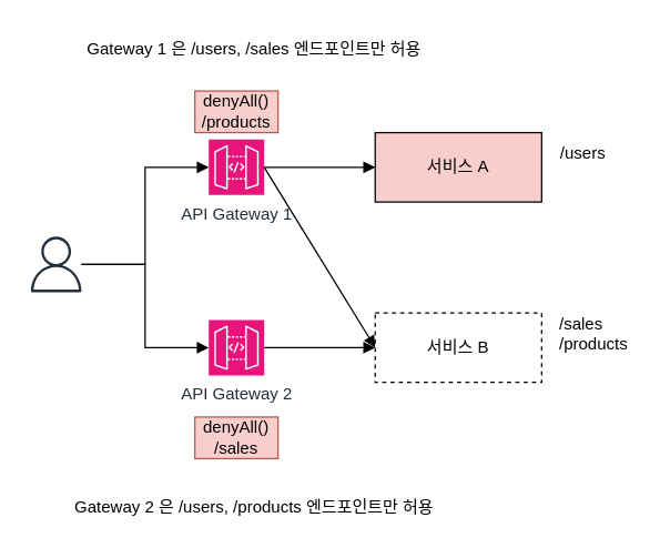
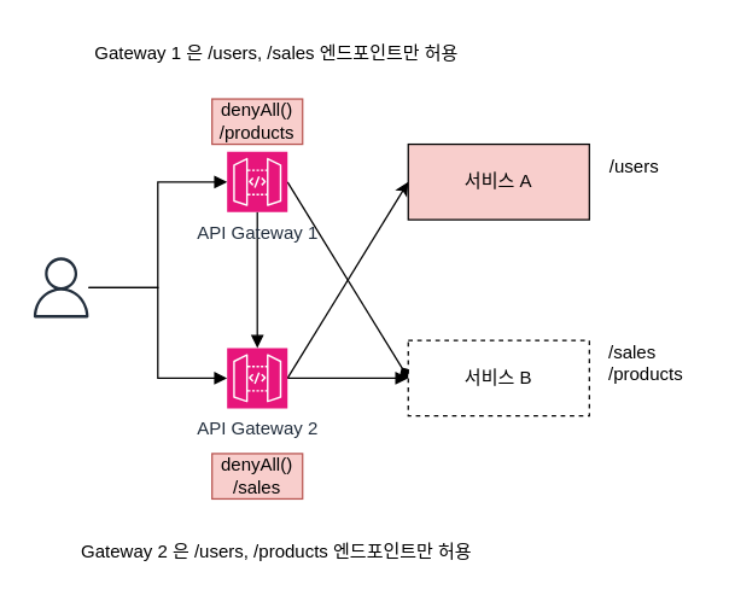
- <mxCell id="6" style="edgeStyle=orthogonalEdgeStyle;rounded=0;orthogonalLoop=1;jettySize=auto;html=1;entryX=0;entryY=0.5;entryDx=0;entryDy=0;endArrow=block;endFill=1;" edge="1" parent="1" source="8" target="9"><mxGeometry relative="1" as="geometry" /></mxCell>
+ <mxCell id="6" style="edgeStyle=orthogonalEdgeStyle;rounded=0;orthogonalLoop=1;jettySize=auto;html=1;endArrow=block;endFill=1;" edge="1" parent="1" source="8" target="5"><mxGeometry relative="1" as="geometry" /></mxCell>
+ <mxCell id="4" style="rounded=0;orthogonalLoop=1;jettySize=auto;html=1;entryX=0;entryY=0.5;entryDx=0;entryDy=0;exitX=1;exitY=0.5;exitDx=0;exitDy=0;exitPerimeter=0;" edge="1" parent="1" source="5" target="9"><mxGeometry relative="1" as="geometry" /></mxCell>
- <mxCell id="7" style="rounded=0;orthogonalLoop=1;jettySize=auto;html=1;entryX=0;entryY=0.5;entryDx=0;entryDy=0;exitX=1;exitY=0.5;exitDx=0;exitDy=0;exitPerimeter=0;endArrow=block;endFill=1;" edge="1" parent="1" source="8" target="10"><mxGeometry relative="1" as="geometry" /></mxCell>
+ <mxCell id="7" style="rounded=0;orthogonalLoop=1;jettySize=auto;html=1;entryX=0;entryY=0.5;entryDx=0;entryDy=0;exitX=1;exitY=0.5;exitDx=0;exitDy=0;exitPerimeter=0;endArrow=diamond;endFill=1;" edge="1" parent="1" source="8" target="10"><mxGeometry relative="1" as="geometry" /></mxCell>
